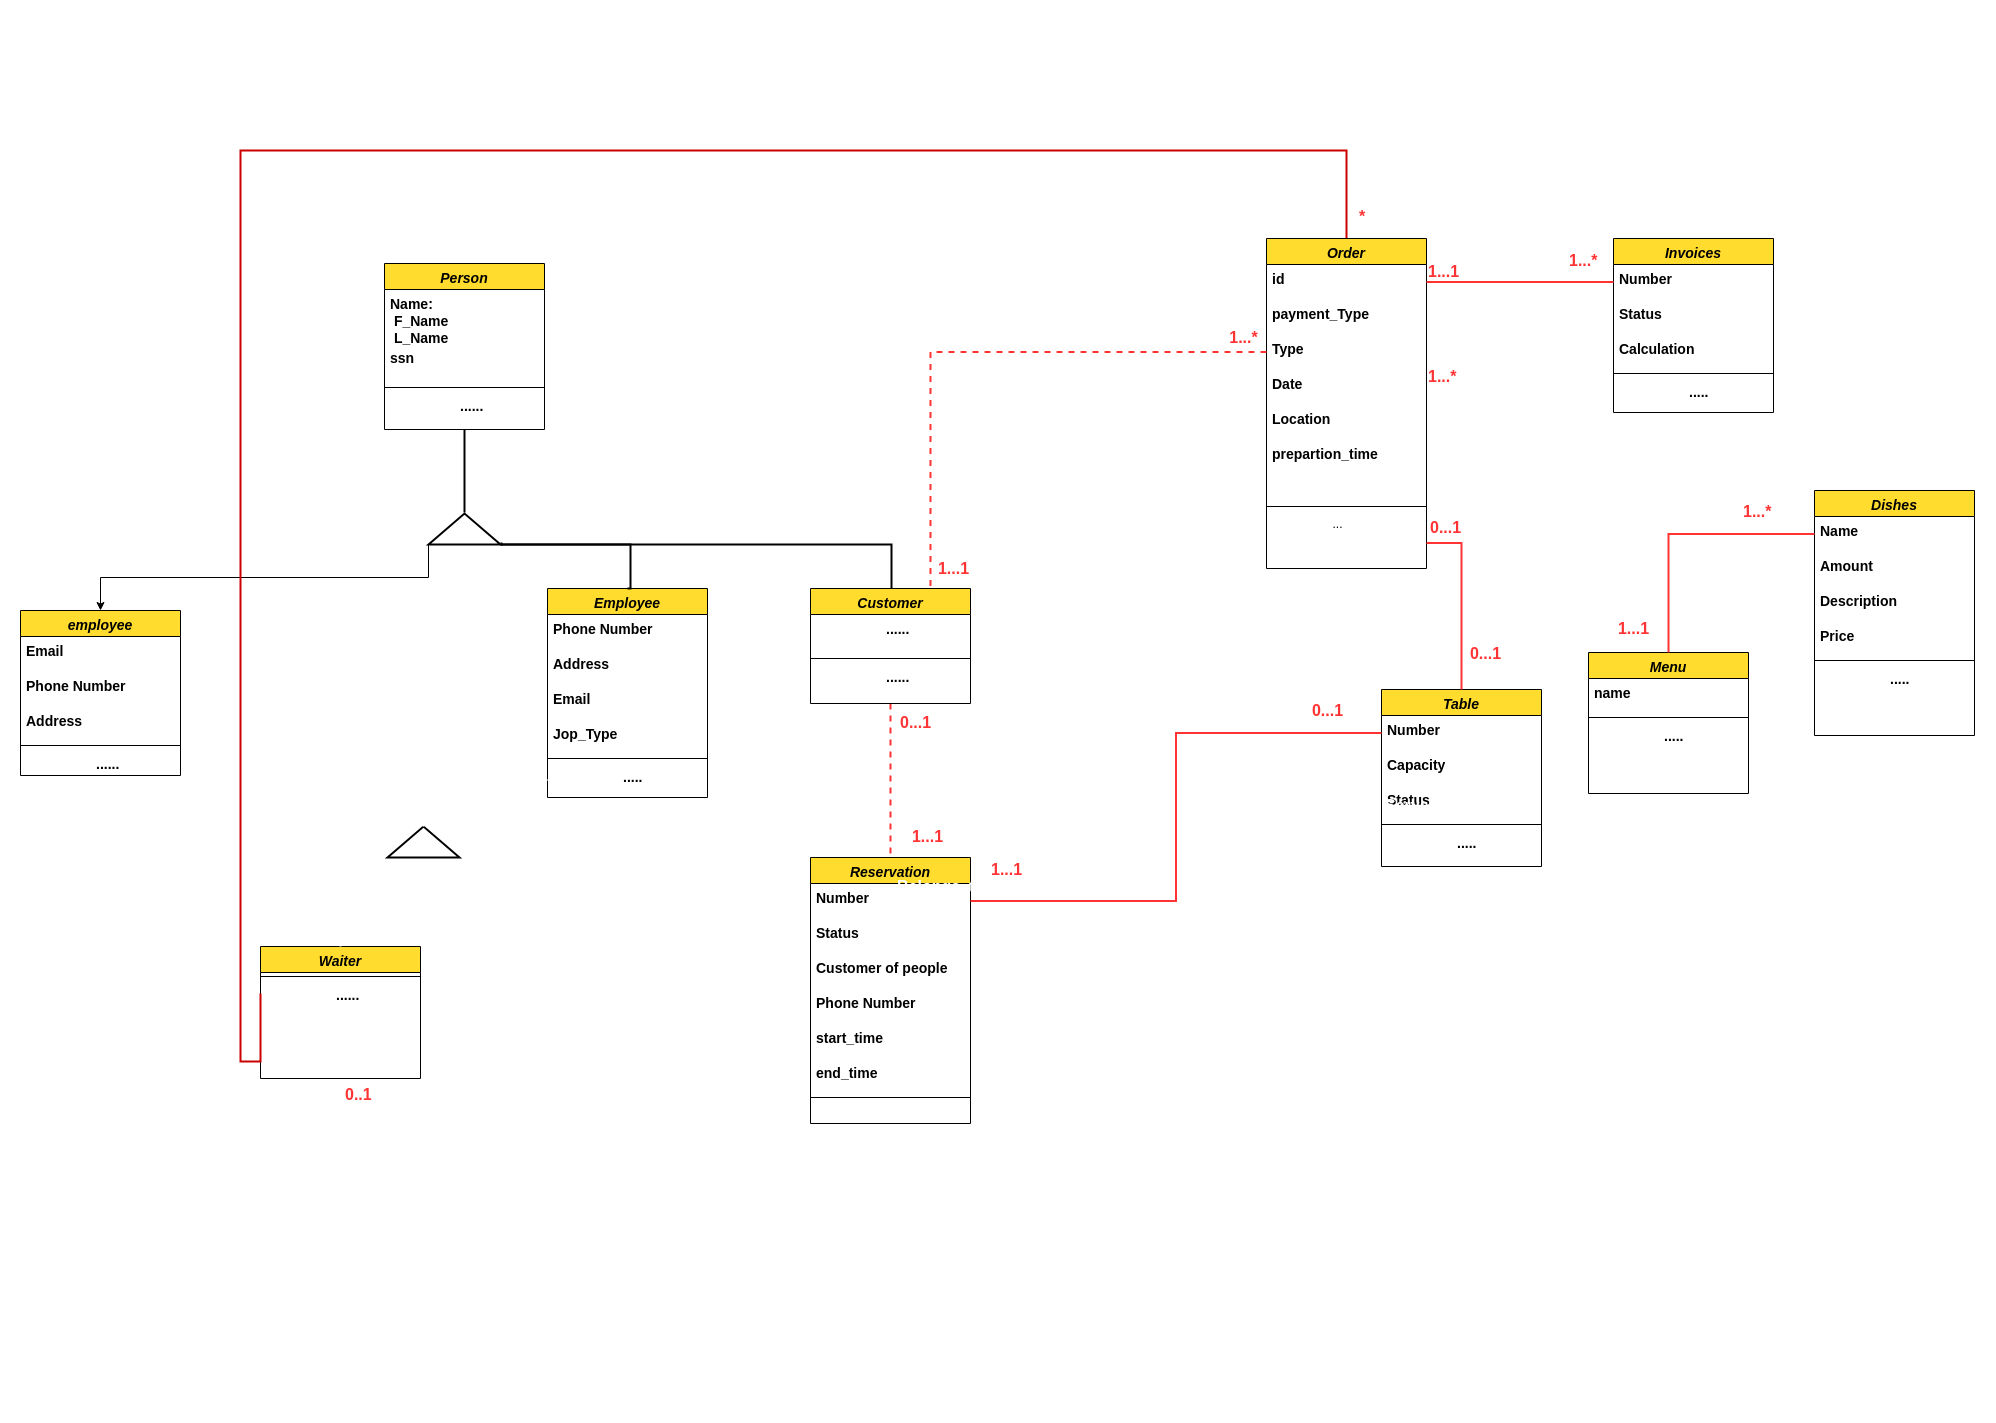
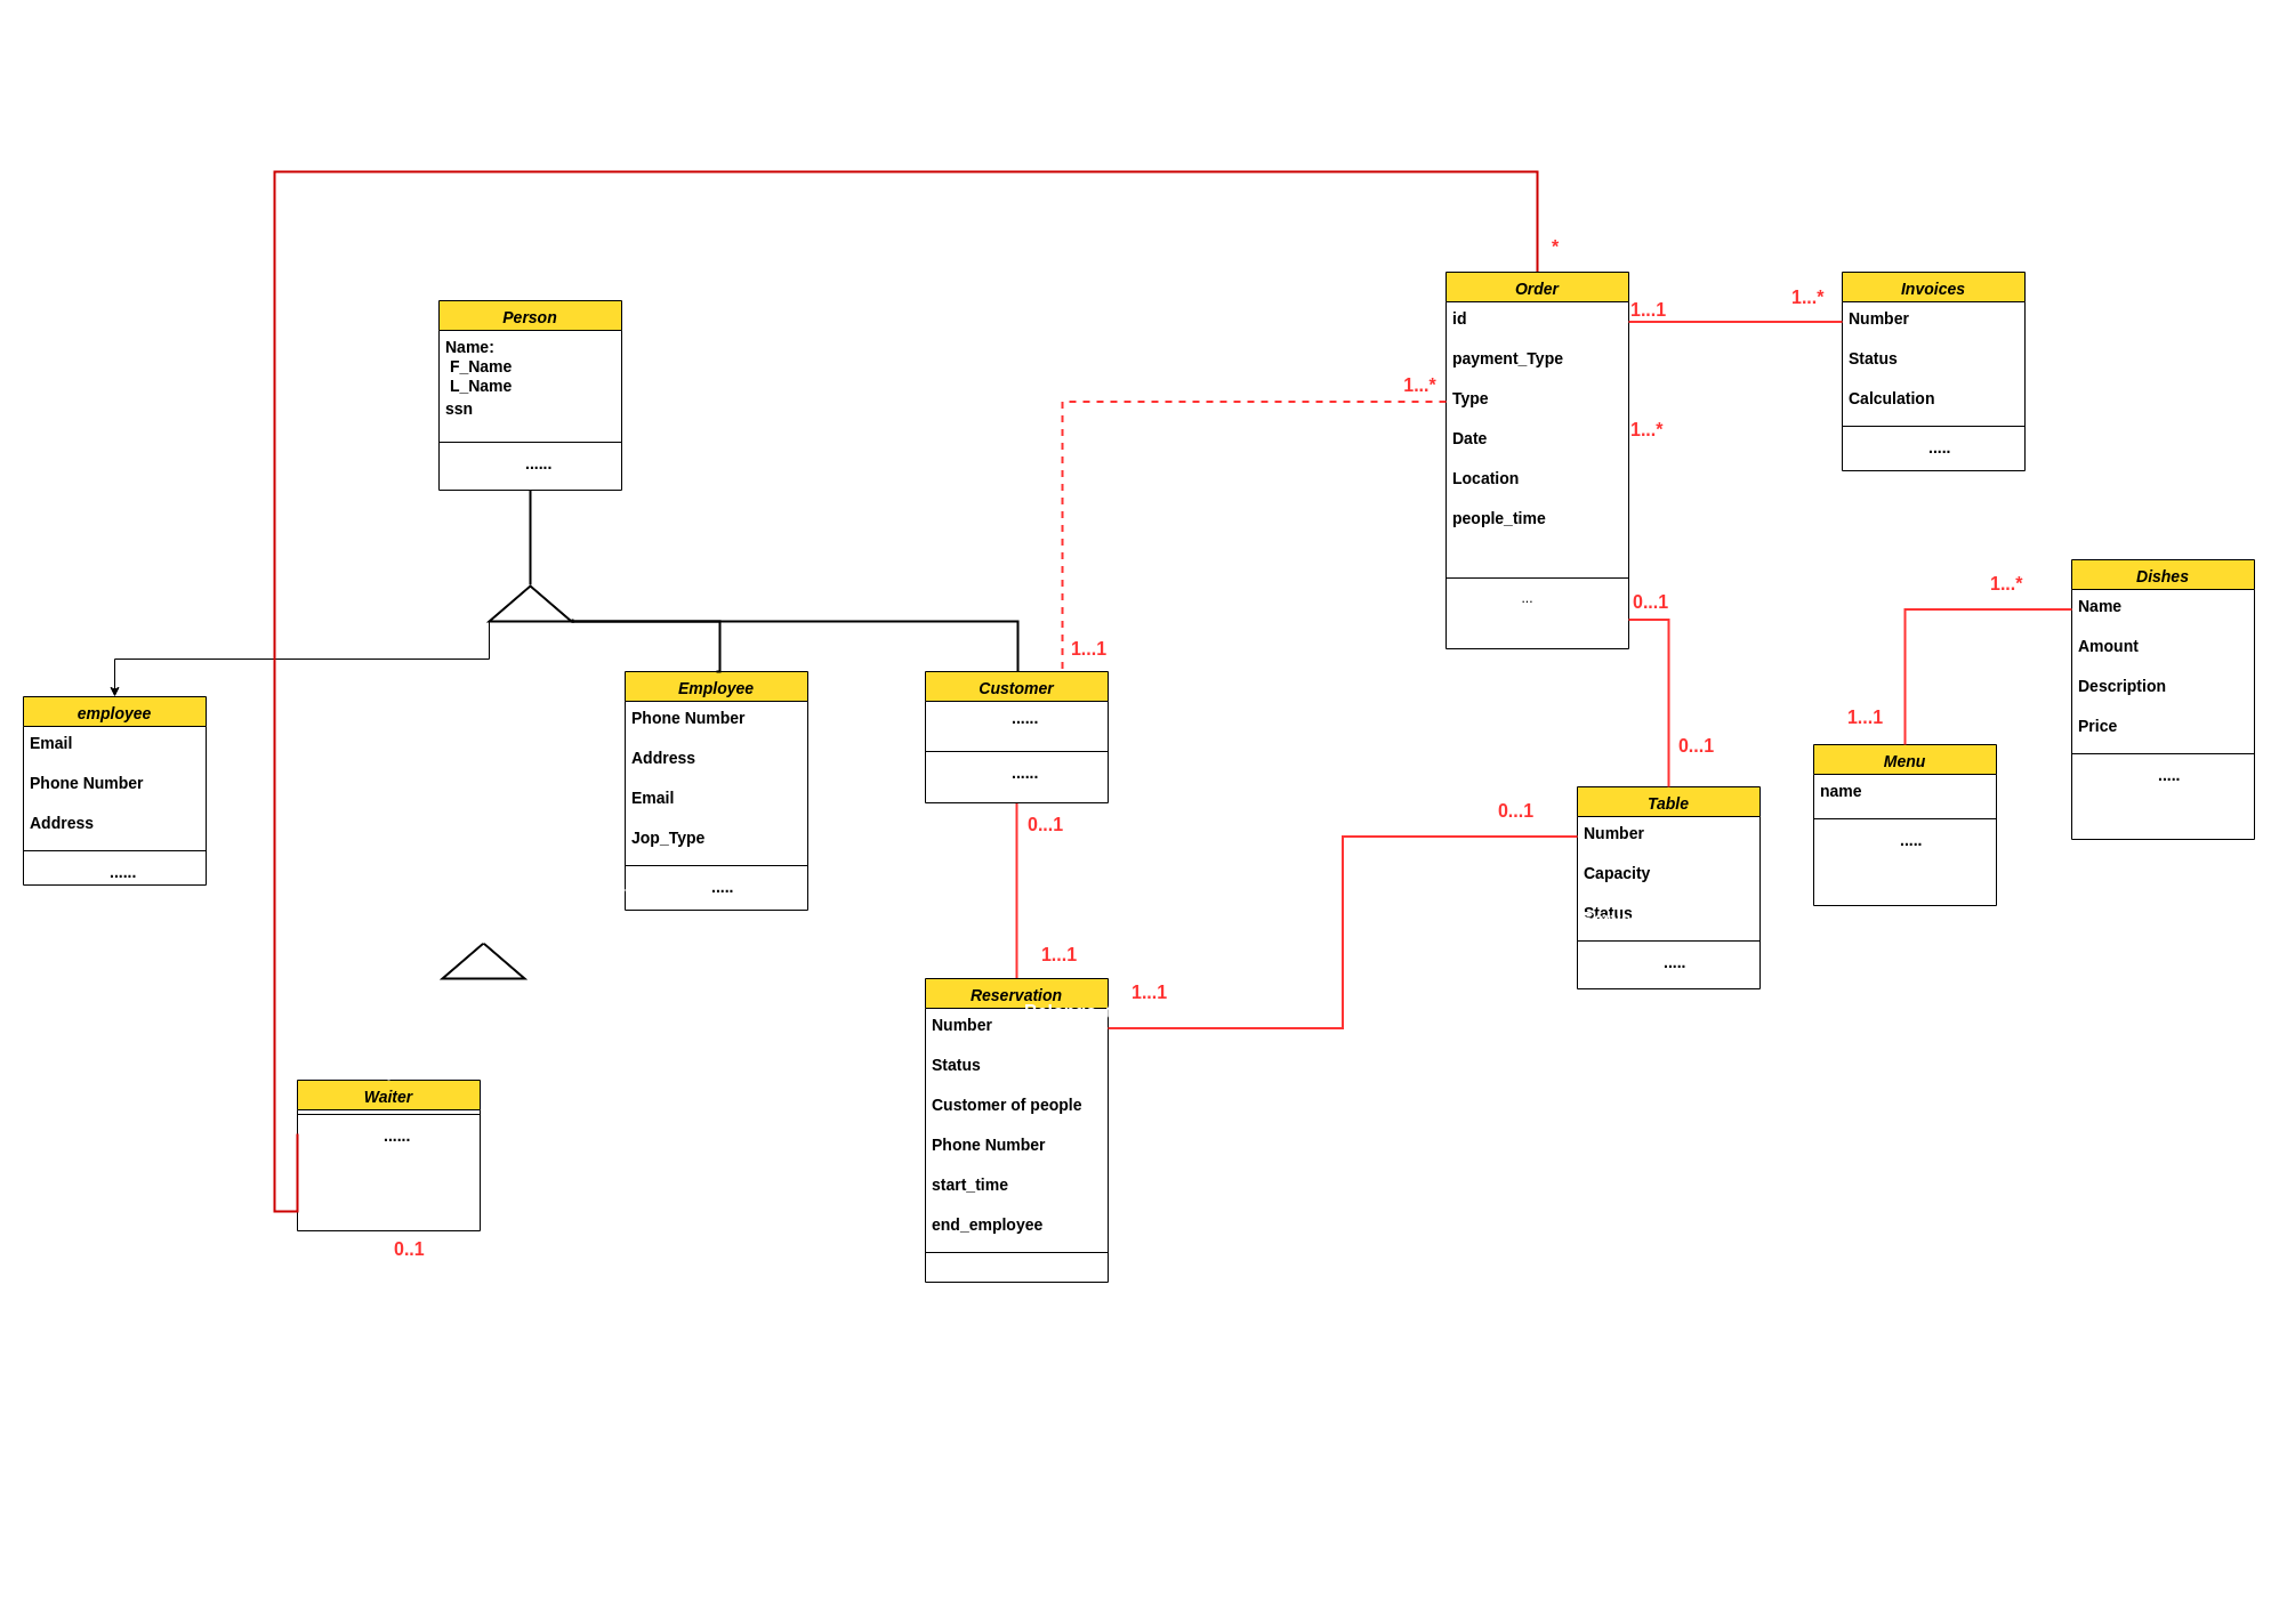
- <mxCell id="65" value="prepartion_time" style="text;align=left;verticalAlign=top;spacingLeft=4;spacingRight=4;overflow=hidden;rotatable=0;points=[[0,0.5],[1,0.5]];portConstraint=eastwest;fontStyle=1;fontSize=14;" parent="59" vertex="1"><mxGeometry y="201" width="160" height="35" as="geometry" /></mxCell>
+ <mxCell id="65" value="people_time" style="text;align=left;verticalAlign=top;spacingLeft=4;spacingRight=4;overflow=hidden;rotatable=0;points=[[0,0.5],[1,0.5]];portConstraint=eastwest;fontStyle=1;fontSize=14;" parent="59" vertex="1"><mxGeometry y="201" width="160" height="35" as="geometry" /></mxCell>
- <mxCell id="22" style="edgeStyle=orthogonalEdgeStyle;rounded=0;orthogonalLoop=1;jettySize=auto;html=1;exitX=0.5;exitY=1;exitDx=0;exitDy=0;endArrow=none;endFill=0;strokeWidth=2;strokeColor=#FF3333;dashed=1;" parent="1" source="23" target="27" edge="1"><mxGeometry relative="1" as="geometry" /></mxCell>
+ <mxCell id="22" style="edgeStyle=orthogonalEdgeStyle;rounded=0;orthogonalLoop=1;jettySize=auto;html=1;exitX=0.5;exitY=1;exitDx=0;exitDy=0;endArrow=none;endFill=0;strokeWidth=2;strokeColor=#FF3333;" parent="1" source="23" target="27" edge="1"><mxGeometry relative="1" as="geometry" /></mxCell>
- <mxCell id="33" value="end_time" style="text;align=left;verticalAlign=top;spacingLeft=4;spacingRight=4;overflow=hidden;rotatable=0;points=[[0,0.5],[1,0.5]];portConstraint=eastwest;fontStyle=1;fontSize=14;" parent="27" vertex="1"><mxGeometry y="201" width="160" height="35" as="geometry" /></mxCell>
+ <mxCell id="33" value="end_employee" style="text;align=left;verticalAlign=top;spacingLeft=4;spacingRight=4;overflow=hidden;rotatable=0;points=[[0,0.5],[1,0.5]];portConstraint=eastwest;fontStyle=1;fontSize=14;" parent="27" vertex="1"><mxGeometry y="201" width="160" height="35" as="geometry" /></mxCell>
